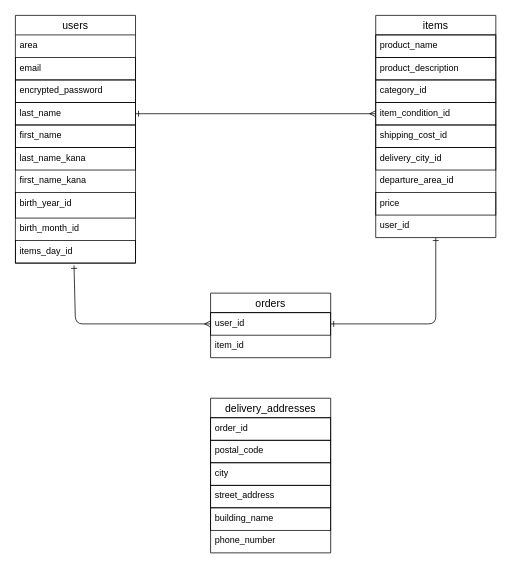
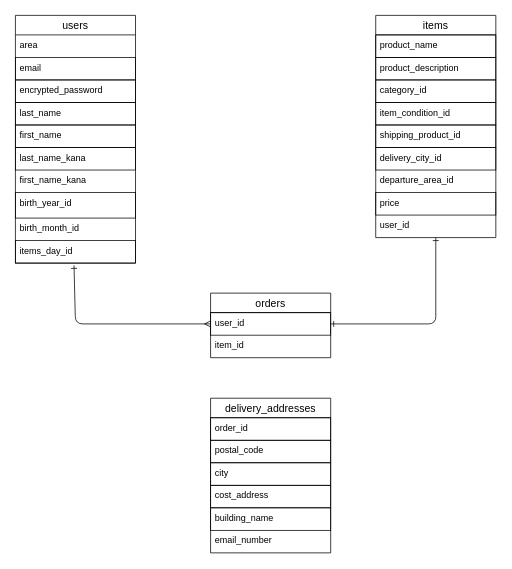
- <mxCell id="31" style="edgeStyle=none;html=1;endArrow=ERmany;endFill=0;startArrow=ERone;startFill=0;exitX=1;exitY=0.5;exitDx=0;exitDy=0;entryX=0;entryY=0.5;entryDx=0;entryDy=0;" edge="1" parent="1" source="6" target="18"><mxGeometry relative="1" as="geometry"><mxPoint x="190" y="150" as="sourcePoint" /><mxPoint x="500" y="150" as="targetPoint" /></mxGeometry></mxCell>
- <mxCell id="19" value="shipping_cost_id" style="text;strokeColor=default;fillColor=none;spacingLeft=4;spacingRight=4;overflow=hidden;rotatable=0;points=[[0,0.5],[1,0.5]];portConstraint=eastwest;fontSize=12;glass=1;labelBorderColor=none;" vertex="1" parent="14"><mxGeometry y="146" width="160" height="30" as="geometry" /></mxCell>
+ <mxCell id="19" value="shipping_product_id" style="text;strokeColor=default;fillColor=none;spacingLeft=4;spacingRight=4;overflow=hidden;rotatable=0;points=[[0,0.5],[1,0.5]];portConstraint=eastwest;fontSize=12;glass=1;labelBorderColor=none;" vertex="1" parent="14"><mxGeometry y="146" width="160" height="30" as="geometry" /></mxCell>
- <mxCell id="28" value="street_address" style="text;strokeColor=default;fillColor=none;spacingLeft=4;spacingRight=4;overflow=hidden;rotatable=0;points=[[0,0.5],[1,0.5]];portConstraint=eastwest;fontSize=12;" vertex="1" parent="24"><mxGeometry y="116" width="160" height="30" as="geometry" /></mxCell>
+ <mxCell id="28" value="cost_address" style="text;strokeColor=default;fillColor=none;spacingLeft=4;spacingRight=4;overflow=hidden;rotatable=0;points=[[0,0.5],[1,0.5]];portConstraint=eastwest;fontSize=12;" vertex="1" parent="24"><mxGeometry y="116" width="160" height="30" as="geometry" /></mxCell>
- <mxCell id="30" value="phone_number" style="text;strokeColor=none;fillColor=none;spacingLeft=4;spacingRight=4;overflow=hidden;rotatable=0;points=[[0,0.5],[1,0.5]];portConstraint=eastwest;fontSize=12;" vertex="1" parent="24"><mxGeometry y="176" width="160" height="30" as="geometry" /></mxCell>
+ <mxCell id="30" value="email_number" style="text;strokeColor=none;fillColor=none;spacingLeft=4;spacingRight=4;overflow=hidden;rotatable=0;points=[[0,0.5],[1,0.5]];portConstraint=eastwest;fontSize=12;" vertex="1" parent="24"><mxGeometry y="176" width="160" height="30" as="geometry" /></mxCell>
